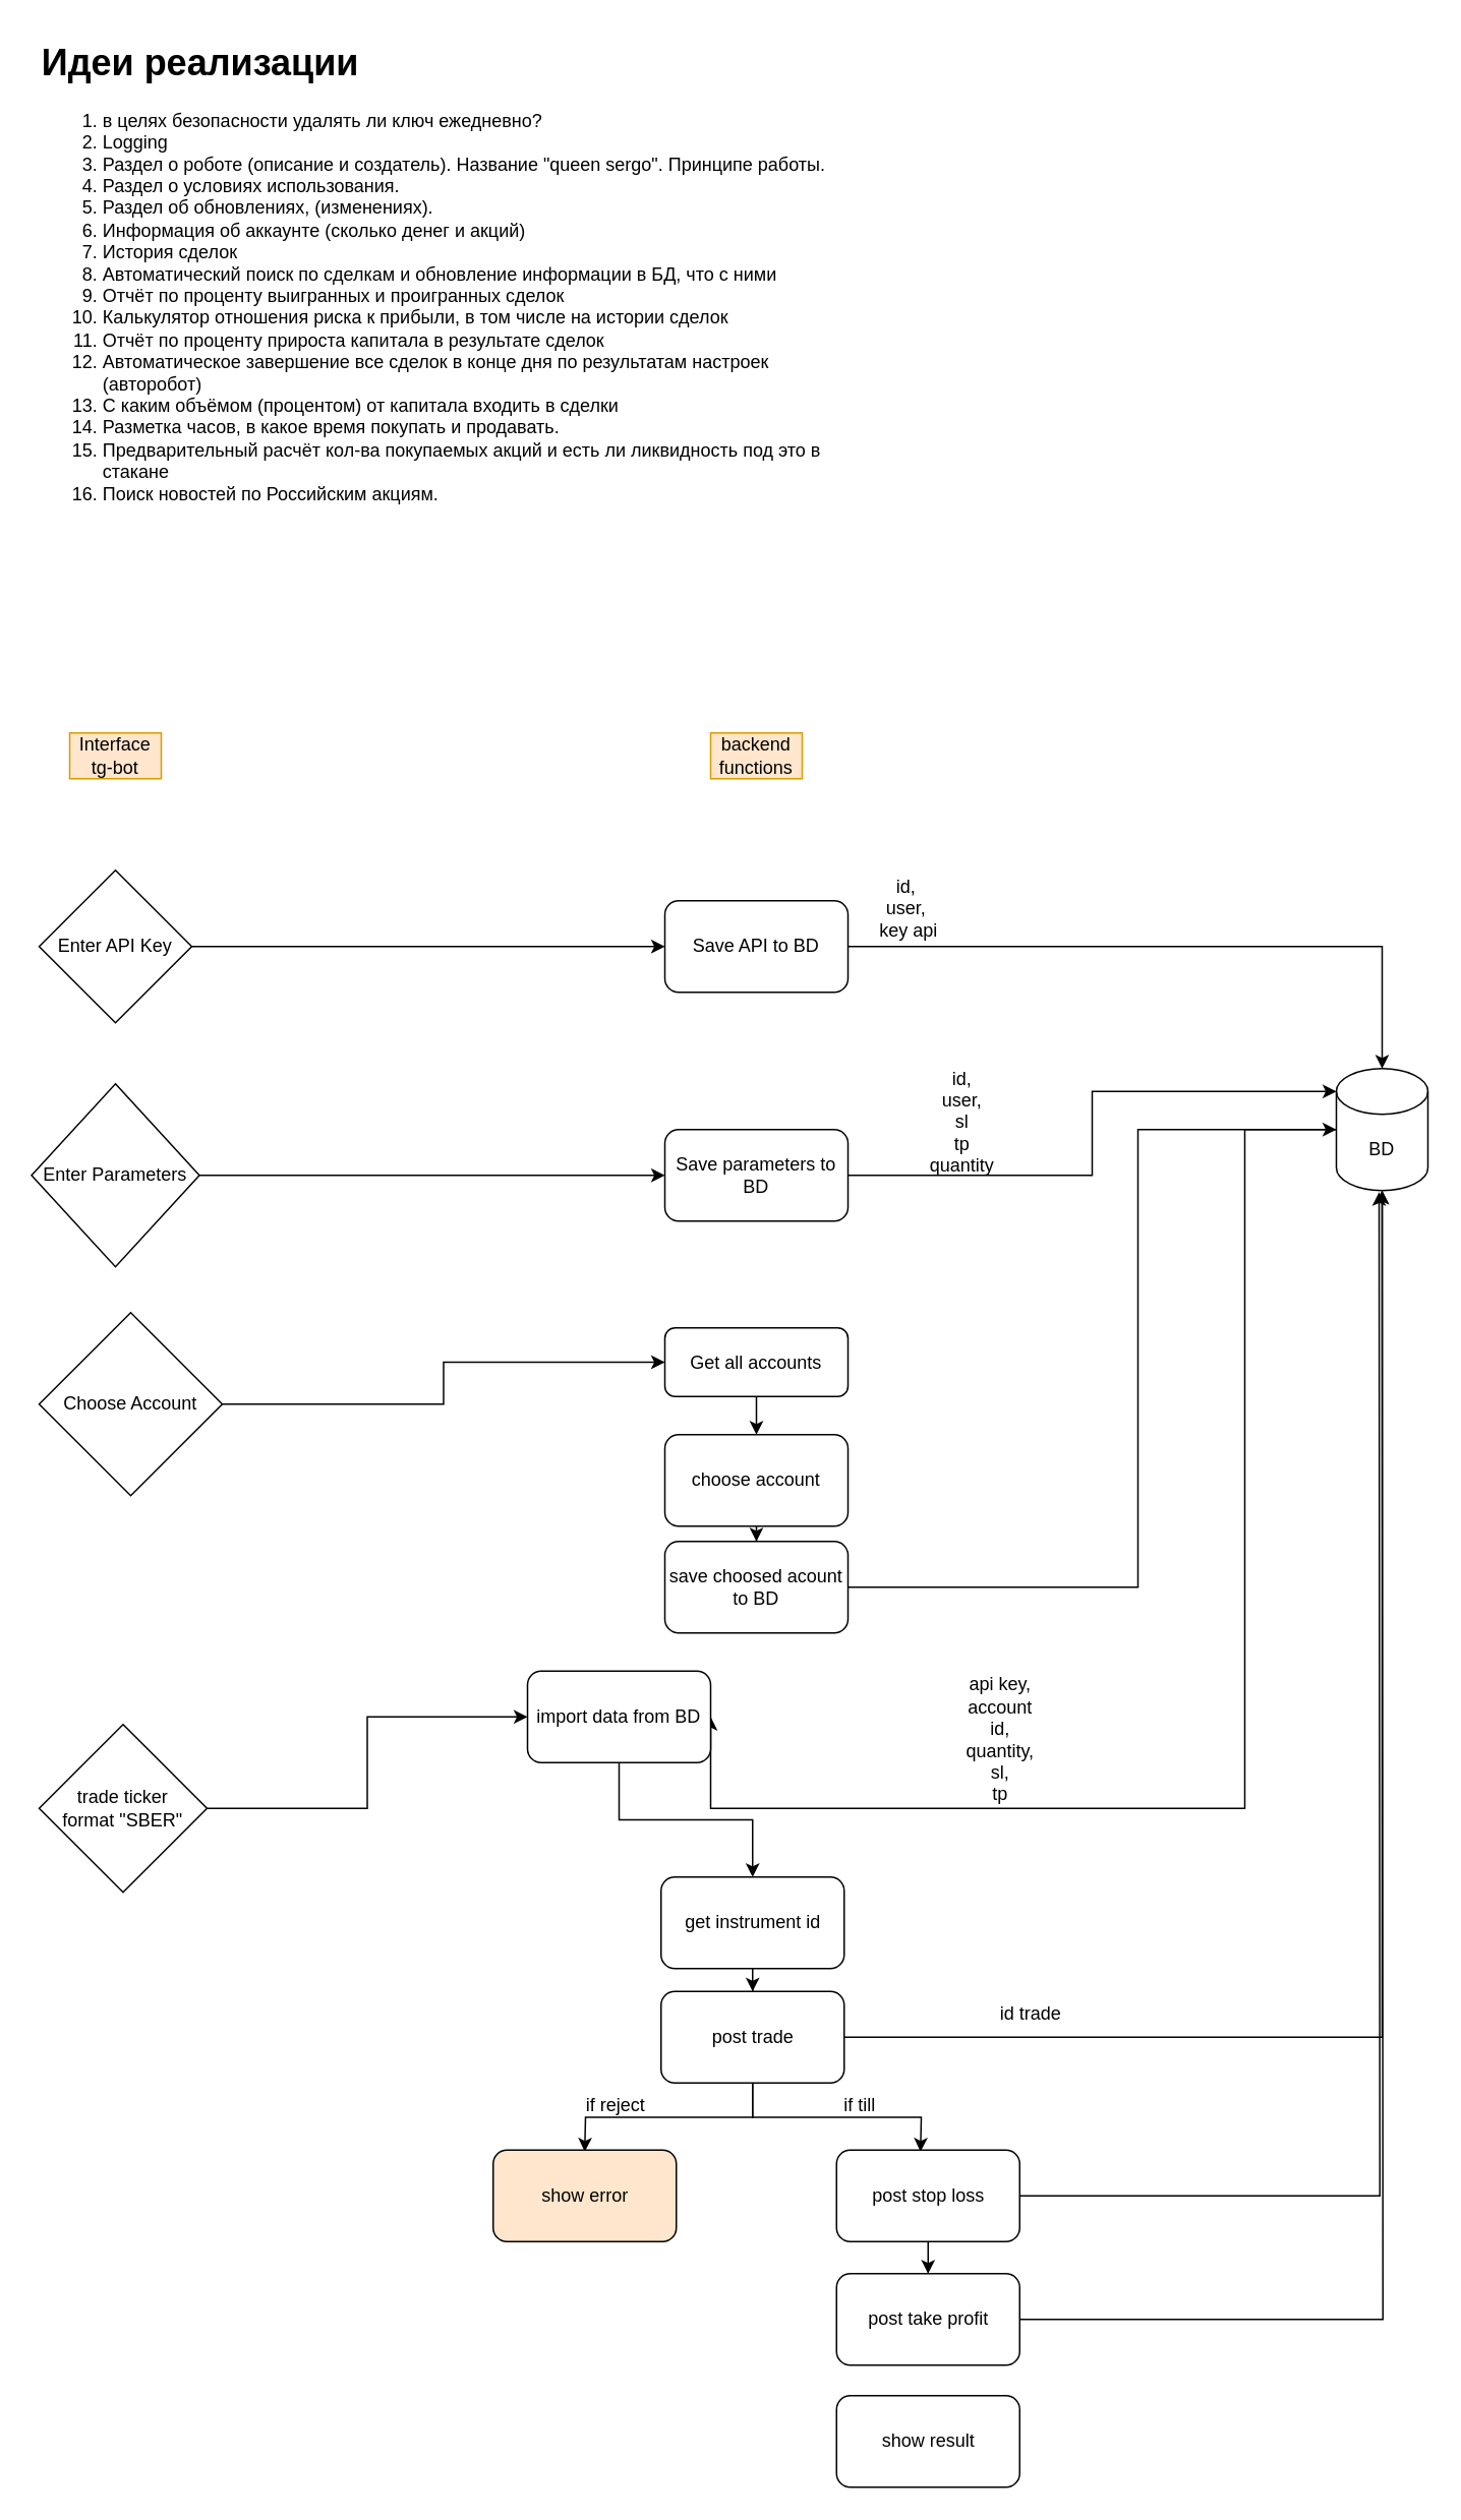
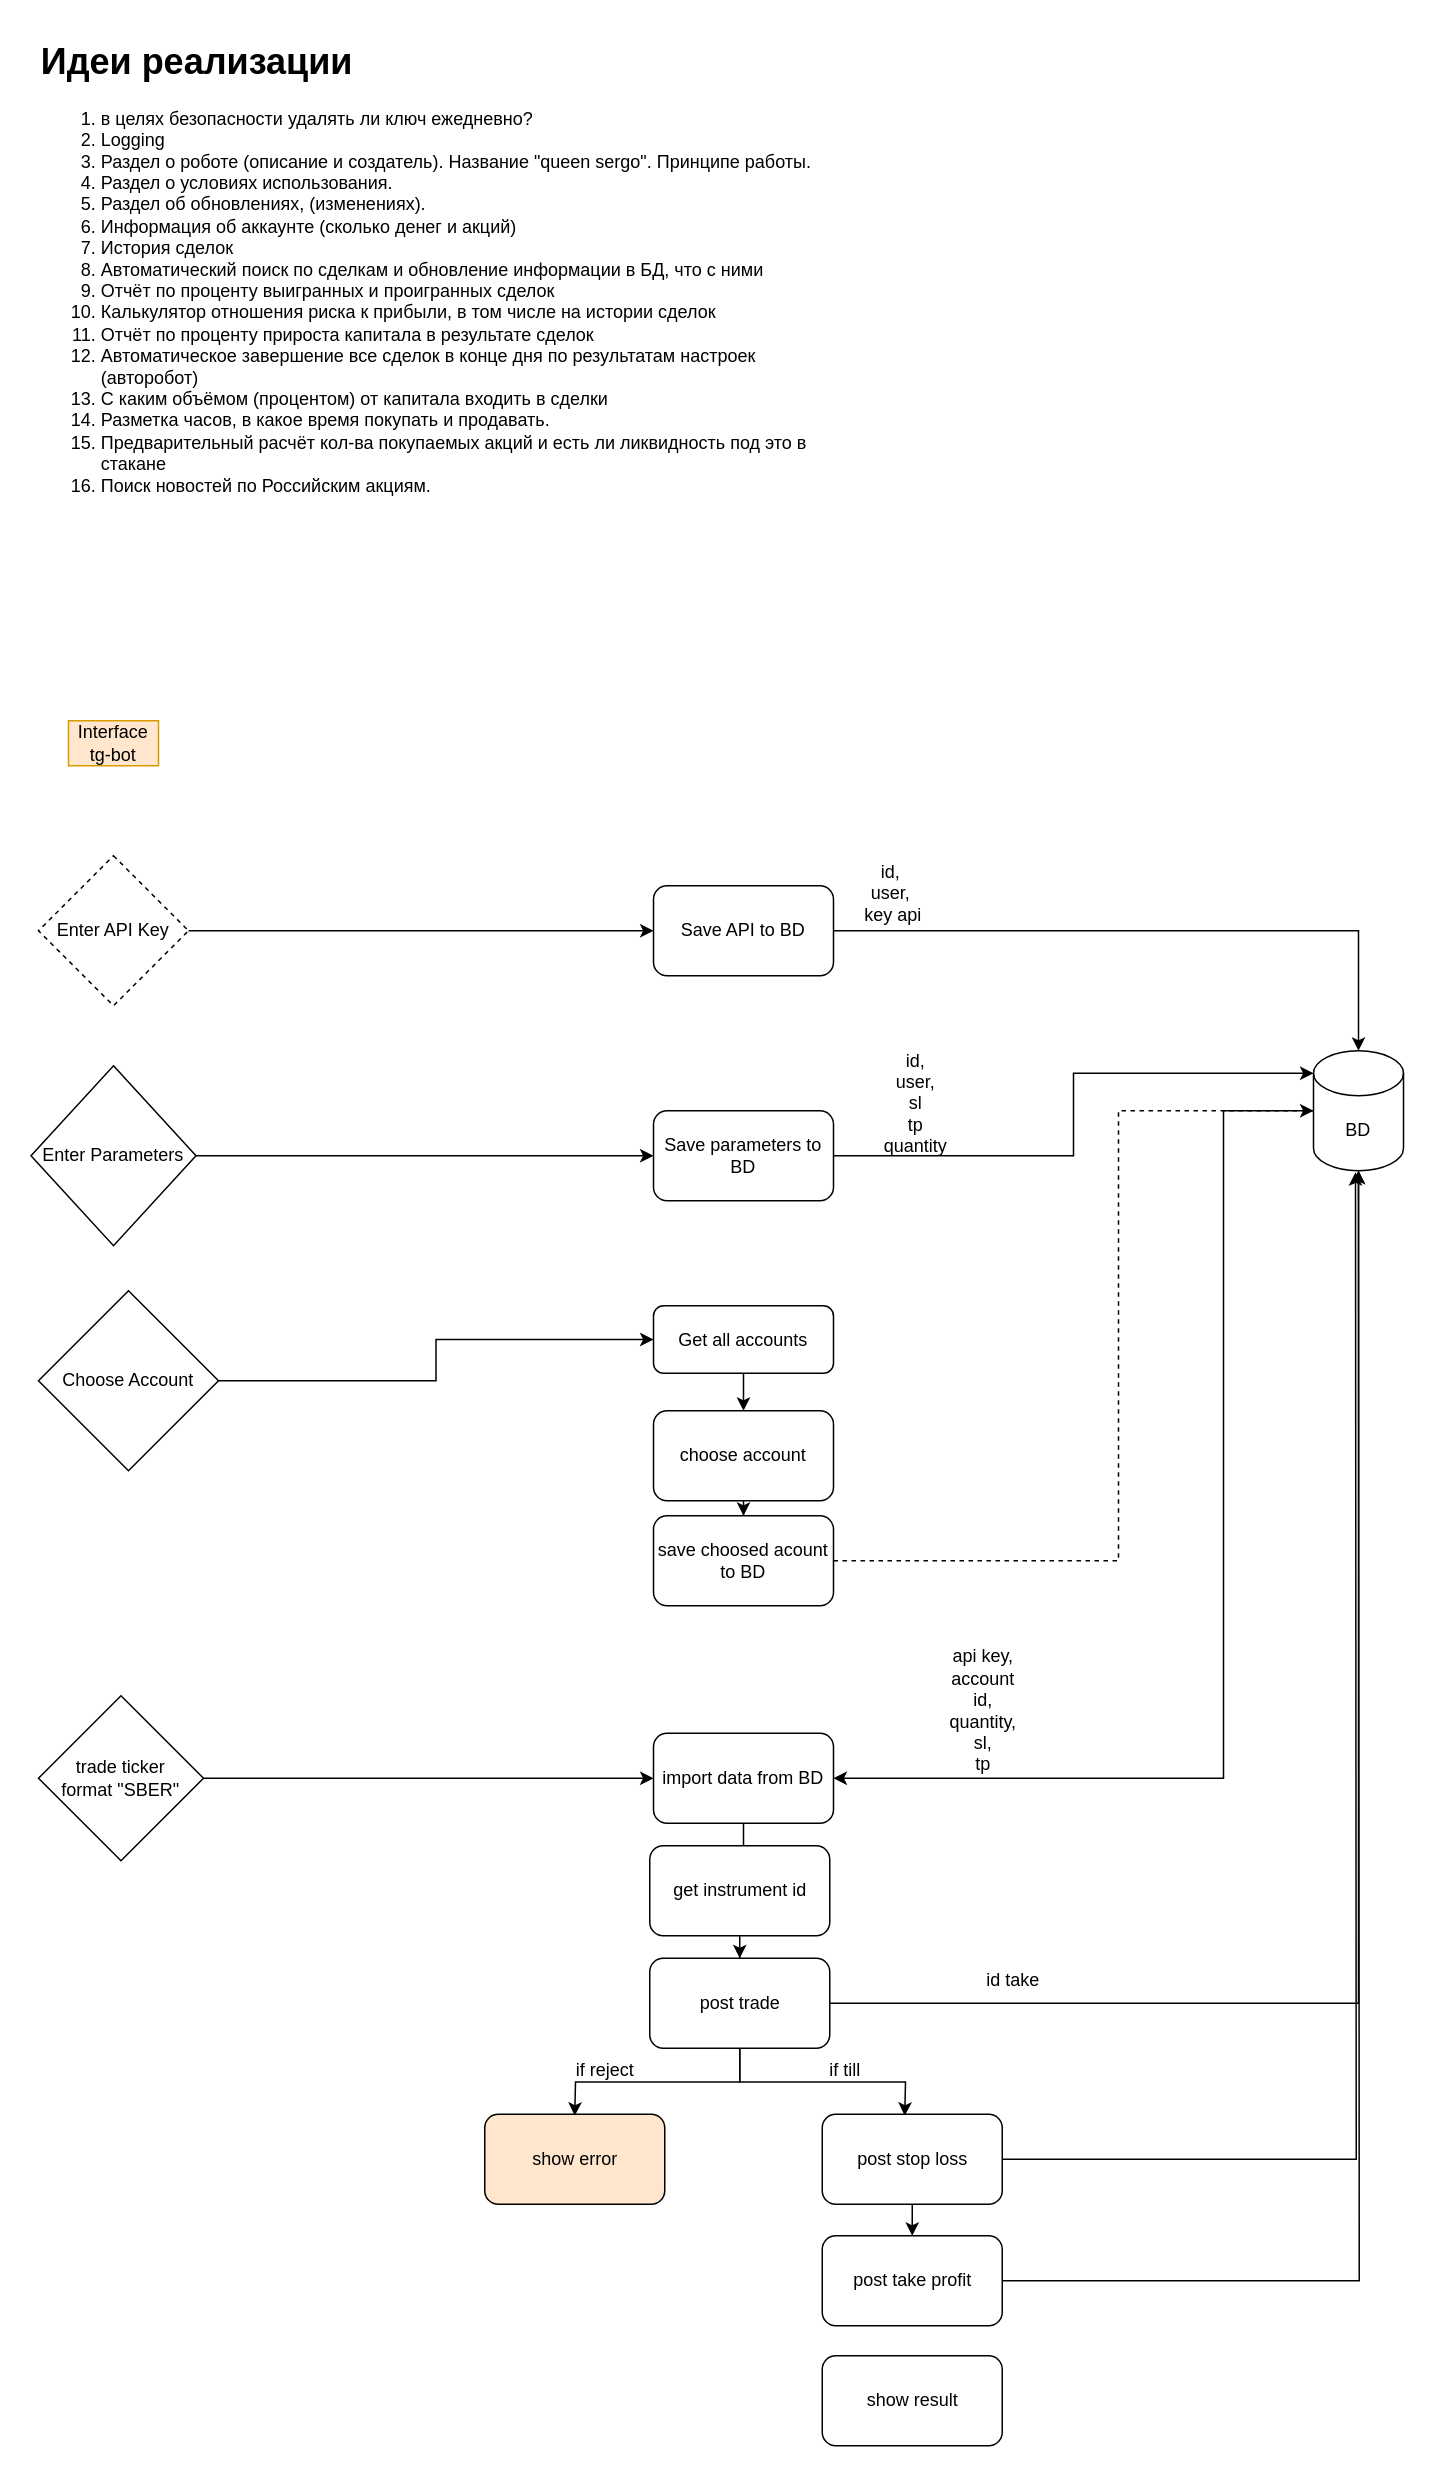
- <mxCell id="3" value="backend functions" style="text;html=1;align=center;verticalAlign=middle;whiteSpace=wrap;rounded=0;fillColor=#ffe6cc;strokeColor=#d79b00;" parent="1" vertex="1"><mxGeometry x="465" y="480" width="60" height="30" as="geometry" /></mxCell>
- <mxCell id="7" value="Enter API&amp;nbsp;&lt;span style=&quot;background-color: initial;&quot;&gt;Key&lt;/span&gt;" style="rhombus;whiteSpace=wrap;html=1;" parent="1" vertex="1"><mxGeometry x="25" y="570" width="100" height="100" as="geometry" /></mxCell>
+ <mxCell id="7" value="Enter API&amp;nbsp;&lt;span style=&quot;background-color: initial;&quot;&gt;Key&lt;/span&gt;" style="rhombus;whiteSpace=wrap;html=1;dashed=1;" parent="1" vertex="1"><mxGeometry x="25" y="570" width="100" height="100" as="geometry" /></mxCell>
- <mxCell id="15" value="id,&lt;div&gt;user,&lt;/div&gt;&lt;div&gt;sl&lt;/div&gt;&lt;div&gt;tp&lt;/div&gt;&lt;div&gt;quantity&lt;/div&gt;" style="text;html=1;align=center;verticalAlign=middle;whiteSpace=wrap;rounded=0;" parent="1" vertex="1"><mxGeometry x="575" y="660" width="110" height="150" as="geometry" /></mxCell>
+ <mxCell id="15" value="id,&lt;div&gt;user,&lt;/div&gt;&lt;div&gt;sl&lt;/div&gt;&lt;div&gt;tp&lt;/div&gt;&lt;div&gt;quantity&lt;/div&gt;" style="text;html=1;align=center;verticalAlign=middle;whiteSpace=wrap;rounded=0;" parent="1" vertex="1"><mxGeometry x="555" y="660" width="110" height="150" as="geometry" /></mxCell>
- <mxCell id="23" style="edgeStyle=orthogonalEdgeStyle;rounded=0;orthogonalLoop=1;jettySize=auto;html=1;entryX=0;entryY=0.5;entryDx=0;entryDy=0;entryPerimeter=0;" parent="1" source="22" target="5" edge="1"><mxGeometry relative="1" as="geometry"><Array as="points"><mxPoint x="745" y="1040" /><mxPoint x="745" y="740" /></Array></mxGeometry></mxCell>
+ <mxCell id="23" style="edgeStyle=orthogonalEdgeStyle;rounded=0;orthogonalLoop=1;jettySize=auto;html=1;entryX=0;entryY=0.5;entryDx=0;entryDy=0;entryPerimeter=0;dashed=1;" parent="1" source="22" target="5" edge="1"><mxGeometry relative="1" as="geometry"><Array as="points"><mxPoint x="745" y="1040" /><mxPoint x="745" y="740" /></Array></mxGeometry></mxCell>
- <mxCell id="27" value="import data from BD" style="rounded=1;whiteSpace=wrap;html=1;" parent="1" vertex="1"><mxGeometry x="345" y="1095" width="120" height="60" as="geometry" /></mxCell>
+ <mxCell id="27" value="import data from BD" style="rounded=1;whiteSpace=wrap;html=1;" parent="1" vertex="1"><mxGeometry x="435" y="1155" width="120" height="60" as="geometry" /></mxCell>
- <mxCell id="42" value="id trade" style="text;html=1;align=center;verticalAlign=middle;whiteSpace=wrap;rounded=0;" parent="1" vertex="1"><mxGeometry x="645" y="1305" width="60" height="30" as="geometry" /></mxCell>
+ <mxCell id="42" value="id take" style="text;html=1;align=center;verticalAlign=middle;whiteSpace=wrap;rounded=0;" parent="1" vertex="1"><mxGeometry x="645" y="1305" width="60" height="30" as="geometry" /></mxCell>
